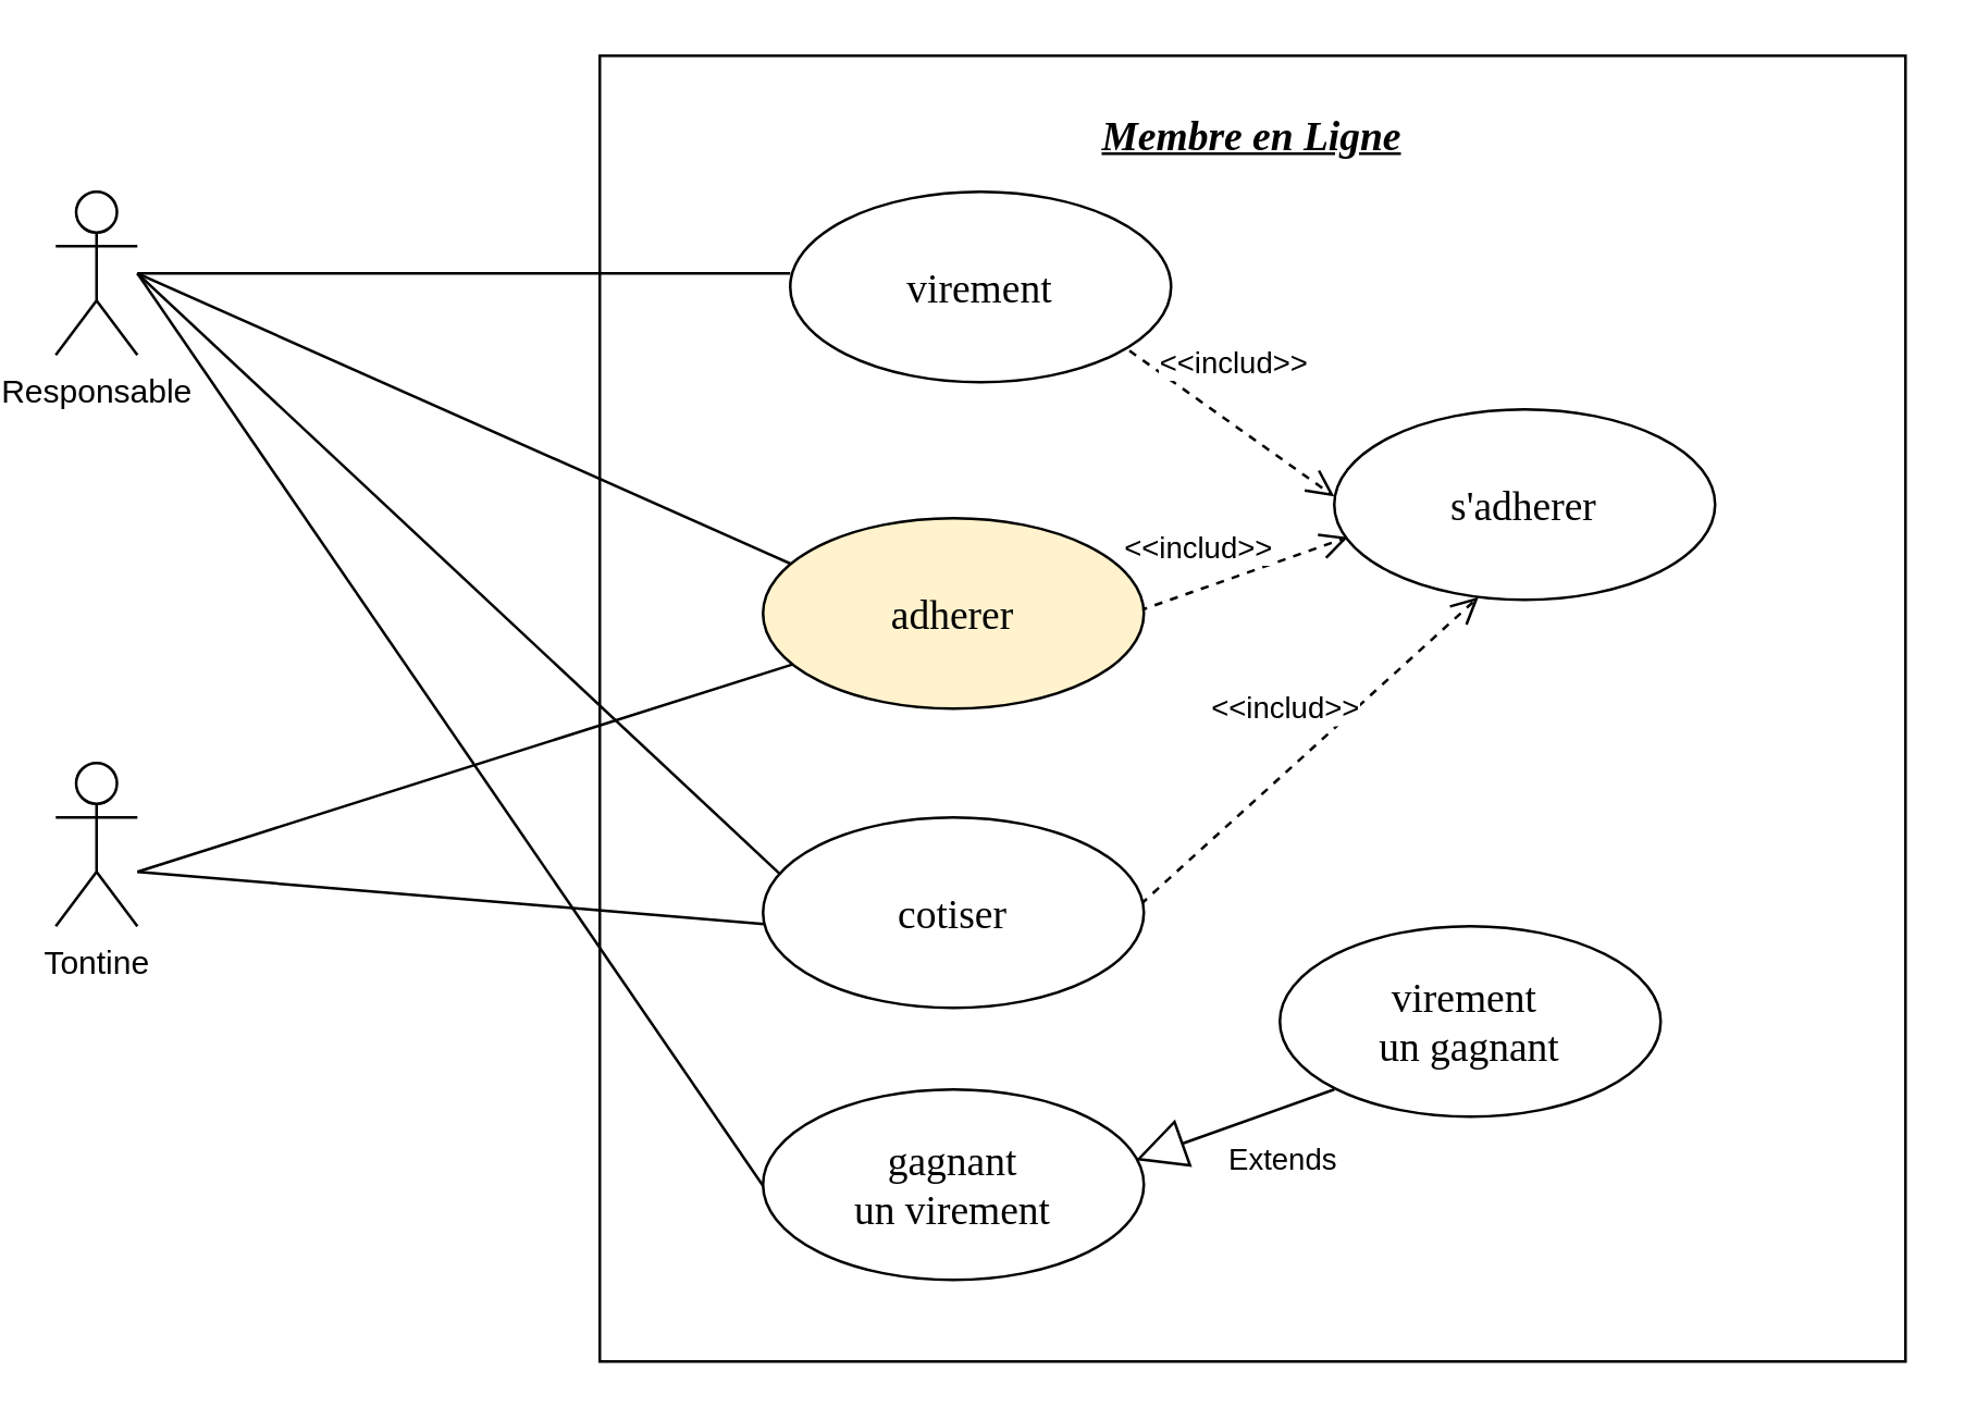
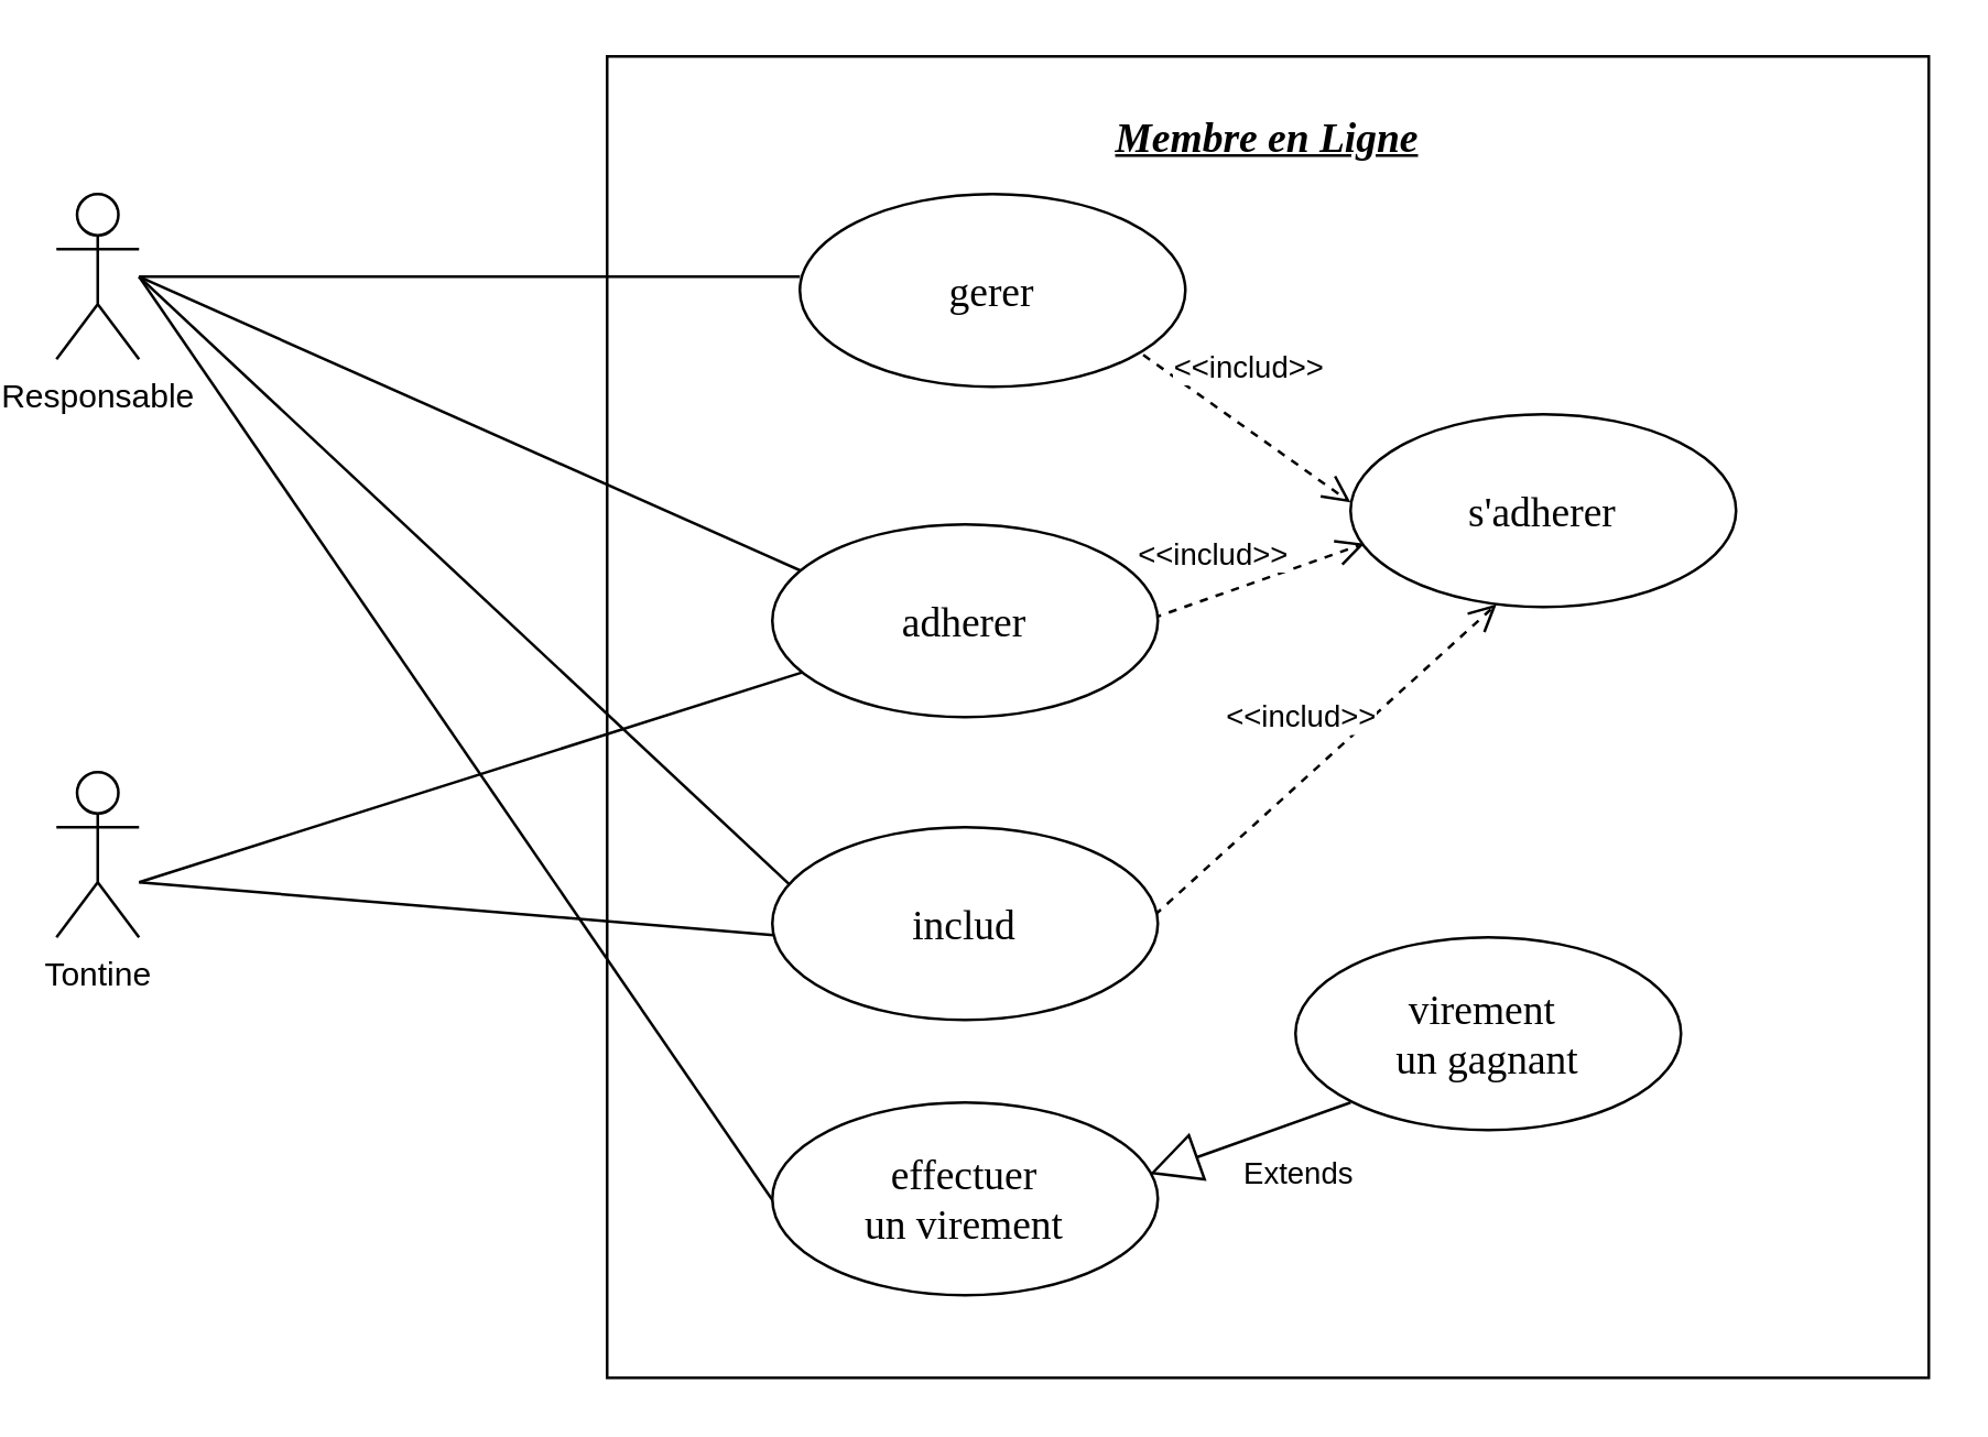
- <mxCell id="15" value="virement" style="ellipse;whiteSpace=wrap;html=1;fontFamily=Georgia;fontSize=15;" parent="1" vertex="1"><mxGeometry x="290" y="70" width="140" height="70" as="geometry" /></mxCell>
+ <mxCell id="15" value="gerer" style="ellipse;whiteSpace=wrap;html=1;fontFamily=Georgia;fontSize=15;" parent="1" vertex="1"><mxGeometry x="290" y="70" width="140" height="70" as="geometry" /></mxCell>
- <mxCell id="16" value="adherer" style="ellipse;whiteSpace=wrap;html=1;fontFamily=Georgia;fontSize=15;fillColor=#fff2cc;" parent="1" vertex="1"><mxGeometry x="280" y="190" width="140" height="70" as="geometry" /></mxCell>
+ <mxCell id="16" value="adherer" style="ellipse;whiteSpace=wrap;html=1;fontFamily=Georgia;fontSize=15;" parent="1" vertex="1"><mxGeometry x="280" y="190" width="140" height="70" as="geometry" /></mxCell>
- <mxCell id="17" value="cotiser" style="ellipse;whiteSpace=wrap;html=1;fontFamily=Georgia;fontSize=15;" parent="1" vertex="1"><mxGeometry x="280" y="300" width="140" height="70" as="geometry" /></mxCell>
+ <mxCell id="17" value="includ" style="ellipse;whiteSpace=wrap;html=1;fontFamily=Georgia;fontSize=15;" parent="1" vertex="1"><mxGeometry x="280" y="300" width="140" height="70" as="geometry" /></mxCell>
- <mxCell id="18" value="gagnant&lt;br&gt;un virement" style="ellipse;whiteSpace=wrap;html=1;fontFamily=Georgia;fontSize=15;" parent="1" vertex="1"><mxGeometry x="280" y="400" width="140" height="70" as="geometry" /></mxCell>
+ <mxCell id="18" value="effectuer&lt;br&gt;un virement" style="ellipse;whiteSpace=wrap;html=1;fontFamily=Georgia;fontSize=15;" parent="1" vertex="1"><mxGeometry x="280" y="400" width="140" height="70" as="geometry" /></mxCell>
